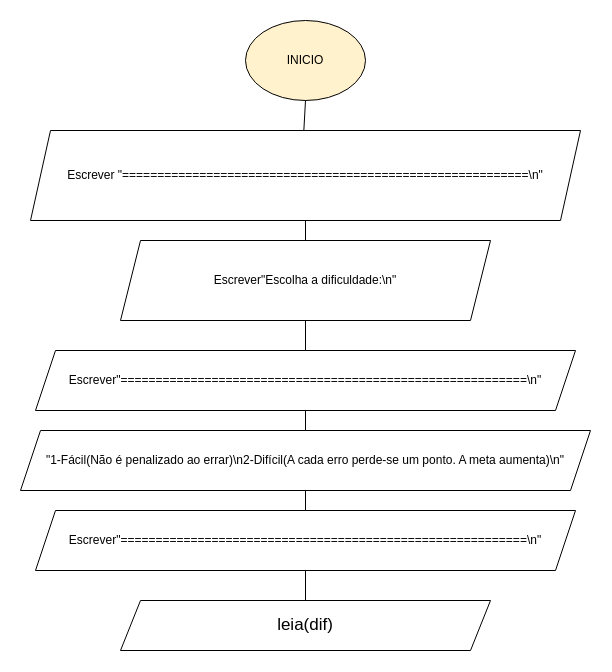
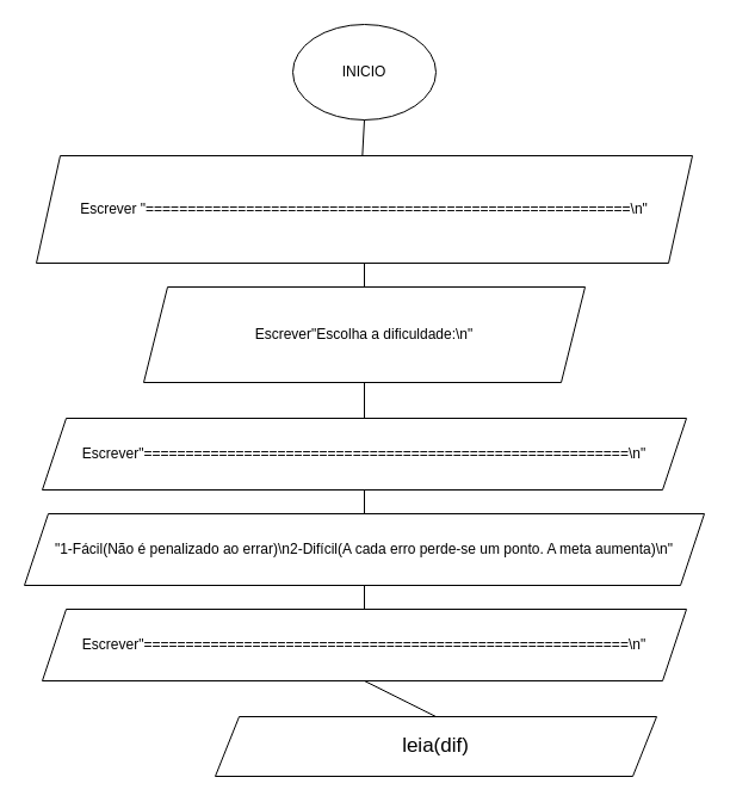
- <mxCell id="2" value="INICIO" style="ellipse;whiteSpace=wrap;html=1;fillColor=#fff2cc;" vertex="1" parent="1"><mxGeometry x="245" y="20" width="120" height="80" as="geometry" /></mxCell>
+ <mxCell id="2" value="INICIO" style="ellipse;whiteSpace=wrap;html=1;" vertex="1" parent="1"><mxGeometry x="245" y="20" width="120" height="80" as="geometry" /></mxCell>
- <mxCell id="13" value="&lt;font style=&quot;font-size: 17px;&quot;&gt;leia(dif)&lt;/font&gt;" style="shape=parallelogram;perimeter=parallelogramPerimeter;whiteSpace=wrap;html=1;fixedSize=1;" vertex="1" parent="1"><mxGeometry x="120" y="600" width="370" height="50" as="geometry" /></mxCell>
+ <mxCell id="13" value="&lt;font style=&quot;font-size: 17px;&quot;&gt;leia(dif)&lt;/font&gt;" style="shape=parallelogram;perimeter=parallelogramPerimeter;whiteSpace=wrap;html=1;fixedSize=1;" vertex="1" parent="1"><mxGeometry x="180" y="600" width="370" height="50" as="geometry" /></mxCell>
